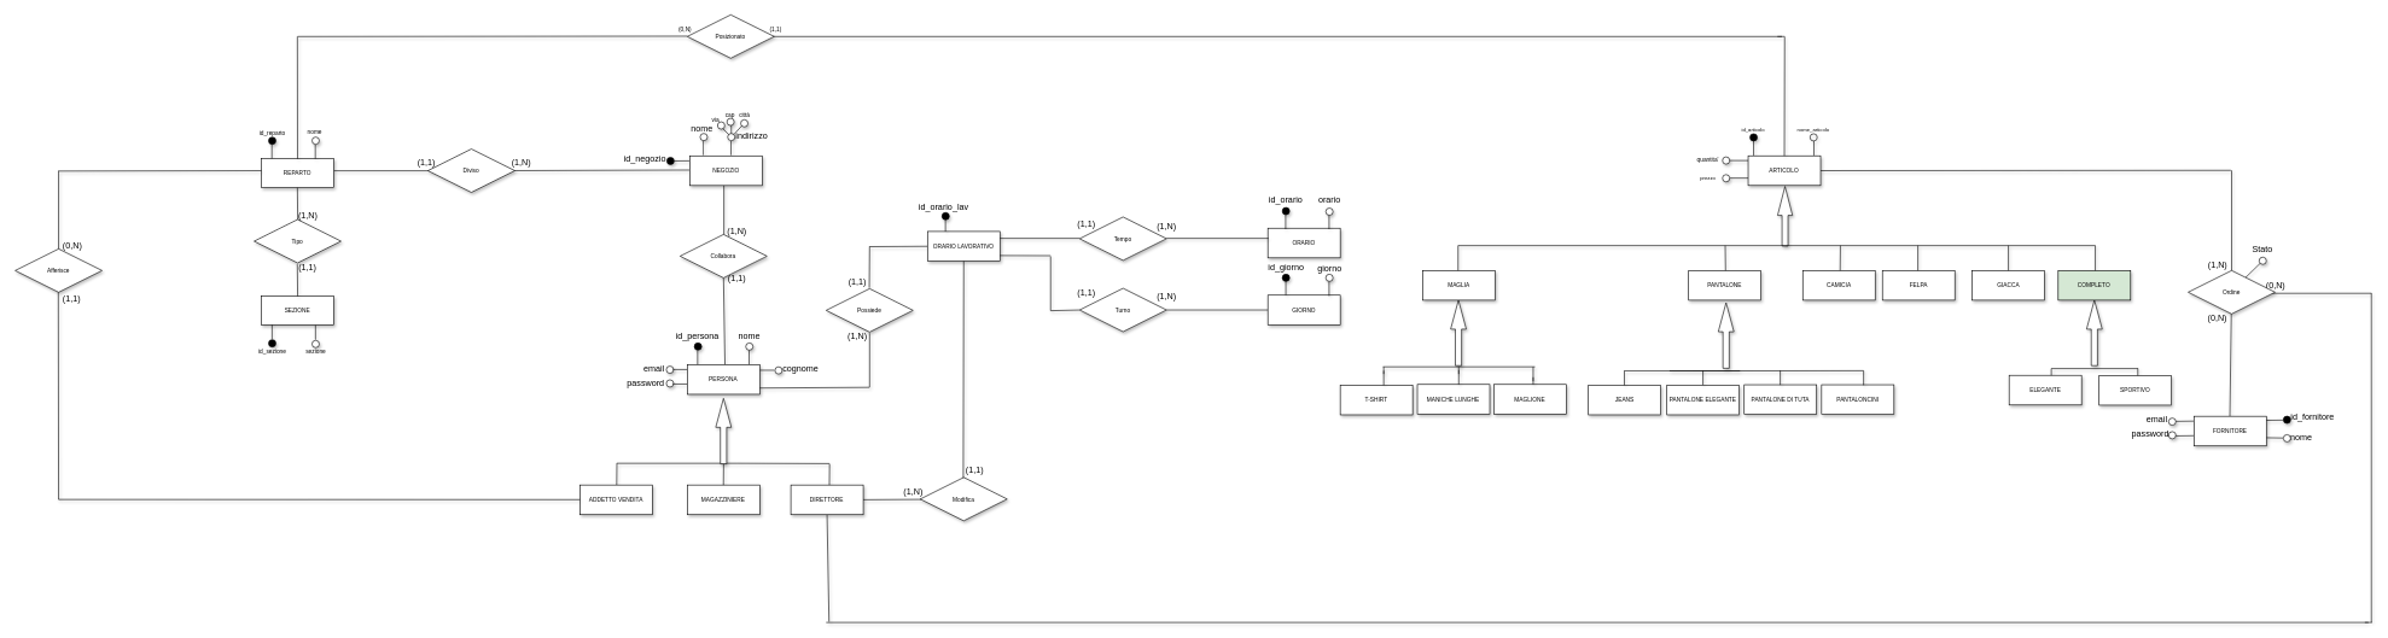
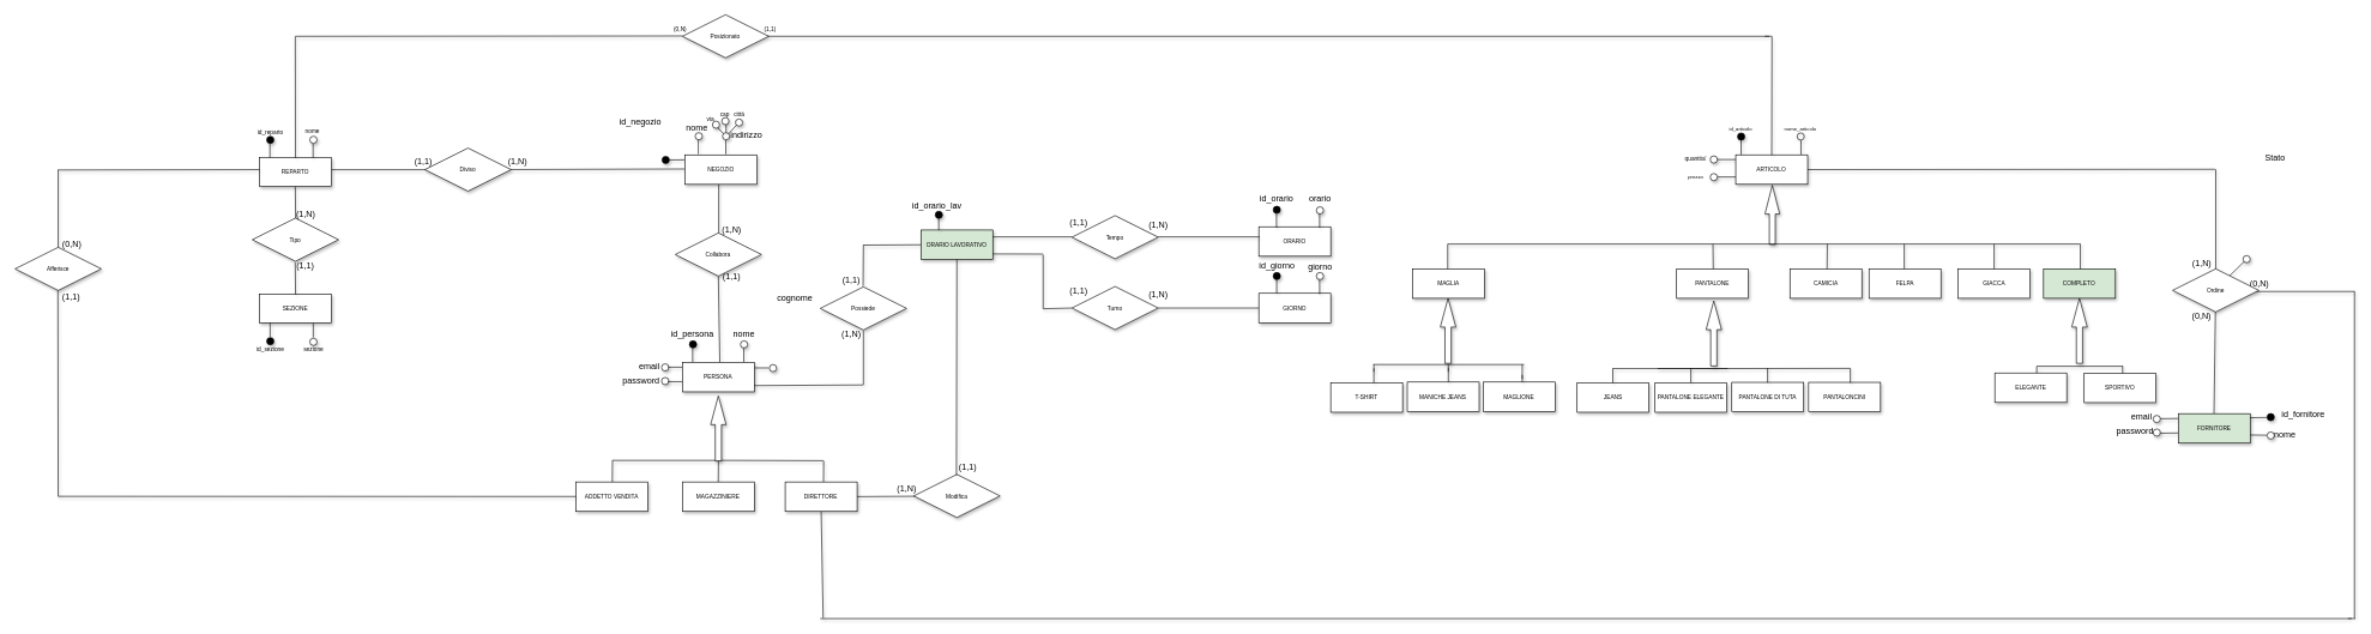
- <mxCell id="90" value="id_negozio" style="text;html=1;strokeColor=none;fillColor=none;align=center;verticalAlign=middle;whiteSpace=wrap;rounded=0;shadow=1;" parent="1" vertex="1"><mxGeometry x="870" y="210" width="40" height="20" as="geometry" /></mxCell>
+ <mxCell id="90" value="id_negozio" style="text;html=1;strokeColor=none;fillColor=none;align=center;verticalAlign=middle;whiteSpace=wrap;rounded=0;shadow=1;" parent="1" vertex="1"><mxGeometry x="870" y="160" width="40" height="20" as="geometry" /></mxCell>
- <mxCell id="173" value="ORARIO LAVORATIVO" style="whiteSpace=wrap;html=1;align=center;fontSize=8;shadow=1;" parent="1" vertex="1"><mxGeometry x="1280" y="319.5" width="100" height="41" as="geometry" /></mxCell>
+ <mxCell id="173" value="ORARIO LAVORATIVO" style="whiteSpace=wrap;html=1;align=center;fontSize=8;shadow=1;fillColor=#d5e8d4;" parent="1" vertex="1"><mxGeometry x="1280" y="319.5" width="100" height="41" as="geometry" /></mxCell>
- <mxCell id="64" value="Stato" style="text;html=1;strokeColor=none;fillColor=none;align=center;verticalAlign=middle;whiteSpace=wrap;rounded=0;shadow=1;" parent="1" vertex="1"><mxGeometry x="3104" y="335" width="40" height="20" as="geometry" /></mxCell>
+ <mxCell id="64" value="Stato" style="text;html=1;strokeColor=none;fillColor=none;align=center;verticalAlign=middle;whiteSpace=wrap;rounded=0;shadow=1;" parent="1" vertex="1"><mxGeometry x="3144" y="210" width="40" height="20" as="geometry" /></mxCell>
- <mxCell id="52" value="cognome" style="text;html=1;strokeColor=none;fillColor=none;align=center;verticalAlign=middle;whiteSpace=wrap;rounded=0;shadow=1;" parent="1" vertex="1"><mxGeometry x="1085.27" y="498.62" width="40" height="20" as="geometry" /></mxCell>
+ <mxCell id="52" value="cognome" style="text;html=1;strokeColor=none;fillColor=none;align=center;verticalAlign=middle;whiteSpace=wrap;rounded=0;shadow=1;" parent="1" vertex="1"><mxGeometry x="1085.27" y="403.62" width="40" height="20" as="geometry" /></mxCell>
- <mxCell id="107" value="MANICHE LUNGHE" style="whiteSpace=wrap;html=1;align=center;fontSize=8;shadow=1;" parent="1" vertex="1"><mxGeometry x="1956.48" y="531" width="100" height="41" as="geometry" /></mxCell>
+ <mxCell id="107" value="MANICHE JEANS" style="whiteSpace=wrap;html=1;align=center;fontSize=8;shadow=1;" parent="1" vertex="1"><mxGeometry x="1956.48" y="531" width="100" height="41" as="geometry" /></mxCell>
- <mxCell id="78" value="id_fornitore" style="text;html=1;strokeColor=none;fillColor=none;align=center;verticalAlign=middle;whiteSpace=wrap;rounded=0;shadow=1;" parent="1" vertex="1"><mxGeometry x="3173.48" y="567.43" width="40" height="20" as="geometry" /></mxCell>
+ <mxCell id="78" value="id_fornitore" style="text;html=1;strokeColor=none;fillColor=none;align=center;verticalAlign=middle;whiteSpace=wrap;rounded=0;shadow=1;" parent="1" vertex="1"><mxGeometry x="3183.48" y="567.43" width="40" height="20" as="geometry" /></mxCell>
- <mxCell id="131" value="FORNITORE" style="whiteSpace=wrap;html=1;align=center;fontSize=8;shadow=1;" parent="1" vertex="1"><mxGeometry x="3029" y="575" width="100" height="41" as="geometry" /></mxCell>
+ <mxCell id="131" value="FORNITORE" style="whiteSpace=wrap;html=1;align=center;fontSize=8;shadow=1;fillColor=#d5e8d4;" parent="1" vertex="1"><mxGeometry x="3029" y="575" width="100" height="41" as="geometry" /></mxCell>
